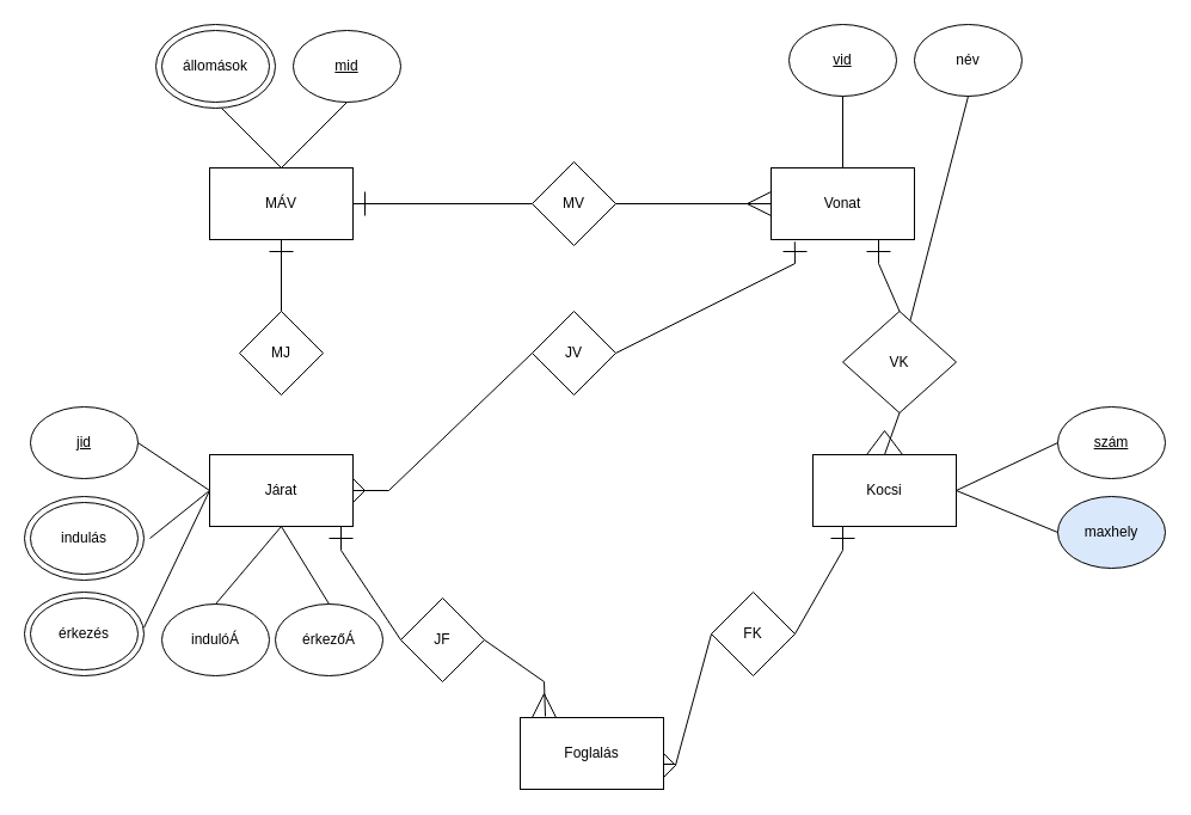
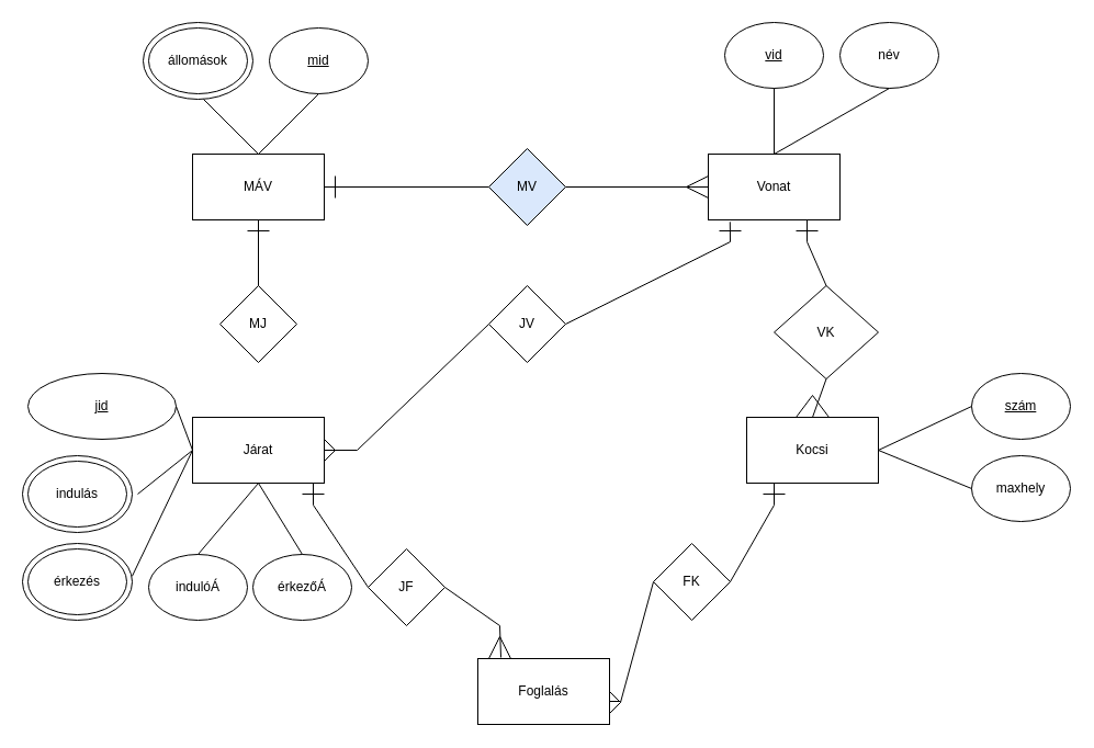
- <mxCell id="39" value="MV" style="rhombus;whiteSpace=wrap;html=1;" vertex="1" parent="1"><mxGeometry x="445" y="135" width="70" height="70" as="geometry" /></mxCell>
+ <mxCell id="39" value="MV" style="rhombus;whiteSpace=wrap;html=1;fillColor=#dae8fc;" vertex="1" parent="1"><mxGeometry x="445" y="135" width="70" height="70" as="geometry" /></mxCell>
- <mxCell id="11" value="" style="endArrow=none;html=1;rounded=0;exitX=0.5;exitY=1;exitDx=0;exitDy=0;" edge="1" parent="1" source="9" target="15"><mxGeometry width="50" height="50" relative="1" as="geometry"><mxPoint x="505" y="210" as="sourcePoint" /><mxPoint x="555" y="160" as="targetPoint" /></mxGeometry></mxCell>
+ <mxCell id="11" value="" style="endArrow=none;html=1;rounded=0;entryX=0.5;entryY=0;entryDx=0;entryDy=0;exitX=0.5;exitY=1;exitDx=0;exitDy=0;" edge="1" parent="1" source="9" target="7"><mxGeometry width="50" height="50" relative="1" as="geometry"><mxPoint x="505" y="210" as="sourcePoint" /><mxPoint x="555" y="160" as="targetPoint" /></mxGeometry></mxCell>
- <mxCell id="26" value="&lt;u&gt;jid&lt;/u&gt;" style="ellipse;whiteSpace=wrap;html=1;" vertex="1" parent="1"><mxGeometry x="25" y="340" width="90" height="60" as="geometry" /></mxCell>
+ <mxCell id="26" value="&lt;u&gt;jid&lt;/u&gt;" style="ellipse;whiteSpace=wrap;html=1;" vertex="1" parent="1"><mxGeometry x="25" y="340" width="135" height="60" as="geometry" /></mxCell>
- <mxCell id="14" value="maxhely" style="ellipse;whiteSpace=wrap;html=1;fillColor=#dae8fc;" vertex="1" parent="1"><mxGeometry x="885" y="415" width="90" height="60" as="geometry" /></mxCell>
+ <mxCell id="14" value="maxhely" style="ellipse;whiteSpace=wrap;html=1;" vertex="1" parent="1"><mxGeometry x="885" y="415" width="90" height="60" as="geometry" /></mxCell>
